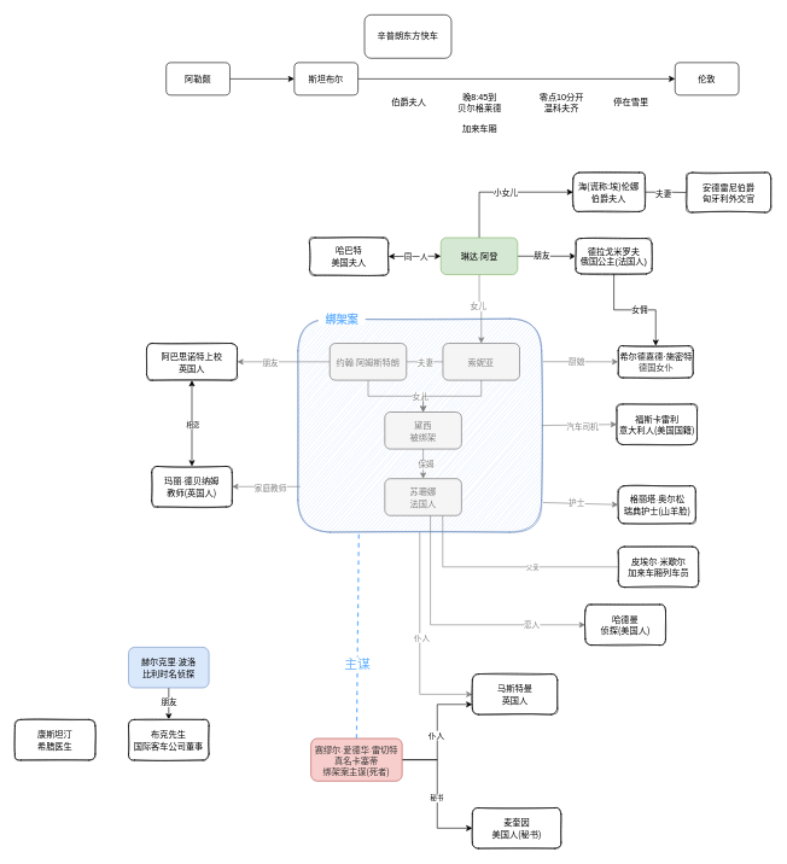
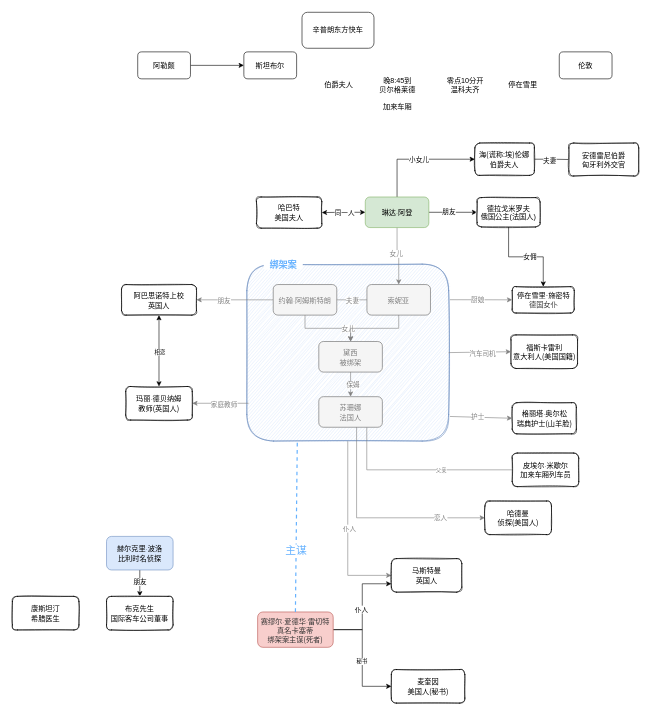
- <mxCell id="7" value="" style="endArrow=classic;html=1;rounded=0;exitX=1;exitY=0.5;exitDx=0;exitDy=0;entryX=0;entryY=0.5;entryDx=0;entryDy=0;" parent="1" edge="1" target="18" source="12"><mxGeometry width="50" height="50" relative="1" as="geometry"><mxPoint x="516" y="110" as="sourcePoint" /><mxPoint x="932" y="110" as="targetPoint" /></mxGeometry></mxCell>
- <mxCell id="51" value="希尔德嘉德·施密特&lt;br&gt;&lt;span style=&quot;color: rgb(51 , 51 , 51) ; font-family: &amp;#34;helvetica neue&amp;#34; , &amp;#34;helvetica&amp;#34; , &amp;#34;arial&amp;#34; , &amp;#34;pingfang sc&amp;#34; , &amp;#34;hiragino sans gb&amp;#34; , &amp;#34;microsoft yahei&amp;#34; , &amp;#34;wenquanyi micro hei&amp;#34; , sans-serif ; text-align: -webkit-left ; background-color: rgb(255 , 255 , 255)&quot;&gt;德国女仆&lt;/span&gt;" style="whiteSpace=wrap;html=1;rounded=1;sketch=1;labelBackgroundColor=none;" vertex="1" parent="1"><mxGeometry x="853.5" y="477.5" width="103.5" height="44" as="geometry" /></mxCell>
+ <mxCell id="51" value="停在雪里·施密特&lt;br&gt;&lt;span style=&quot;color: rgb(51 , 51 , 51) ; font-family: &amp;#34;helvetica neue&amp;#34; , &amp;#34;helvetica&amp;#34; , &amp;#34;arial&amp;#34; , &amp;#34;pingfang sc&amp;#34; , &amp;#34;hiragino sans gb&amp;#34; , &amp;#34;microsoft yahei&amp;#34; , &amp;#34;wenquanyi micro hei&amp;#34; , sans-serif ; text-align: -webkit-left ; background-color: rgb(255 , 255 , 255)&quot;&gt;德国女仆&lt;/span&gt;" style="whiteSpace=wrap;html=1;rounded=1;sketch=1;labelBackgroundColor=none;" vertex="1" parent="1"><mxGeometry x="853.5" y="477.5" width="103.5" height="44" as="geometry" /></mxCell>
